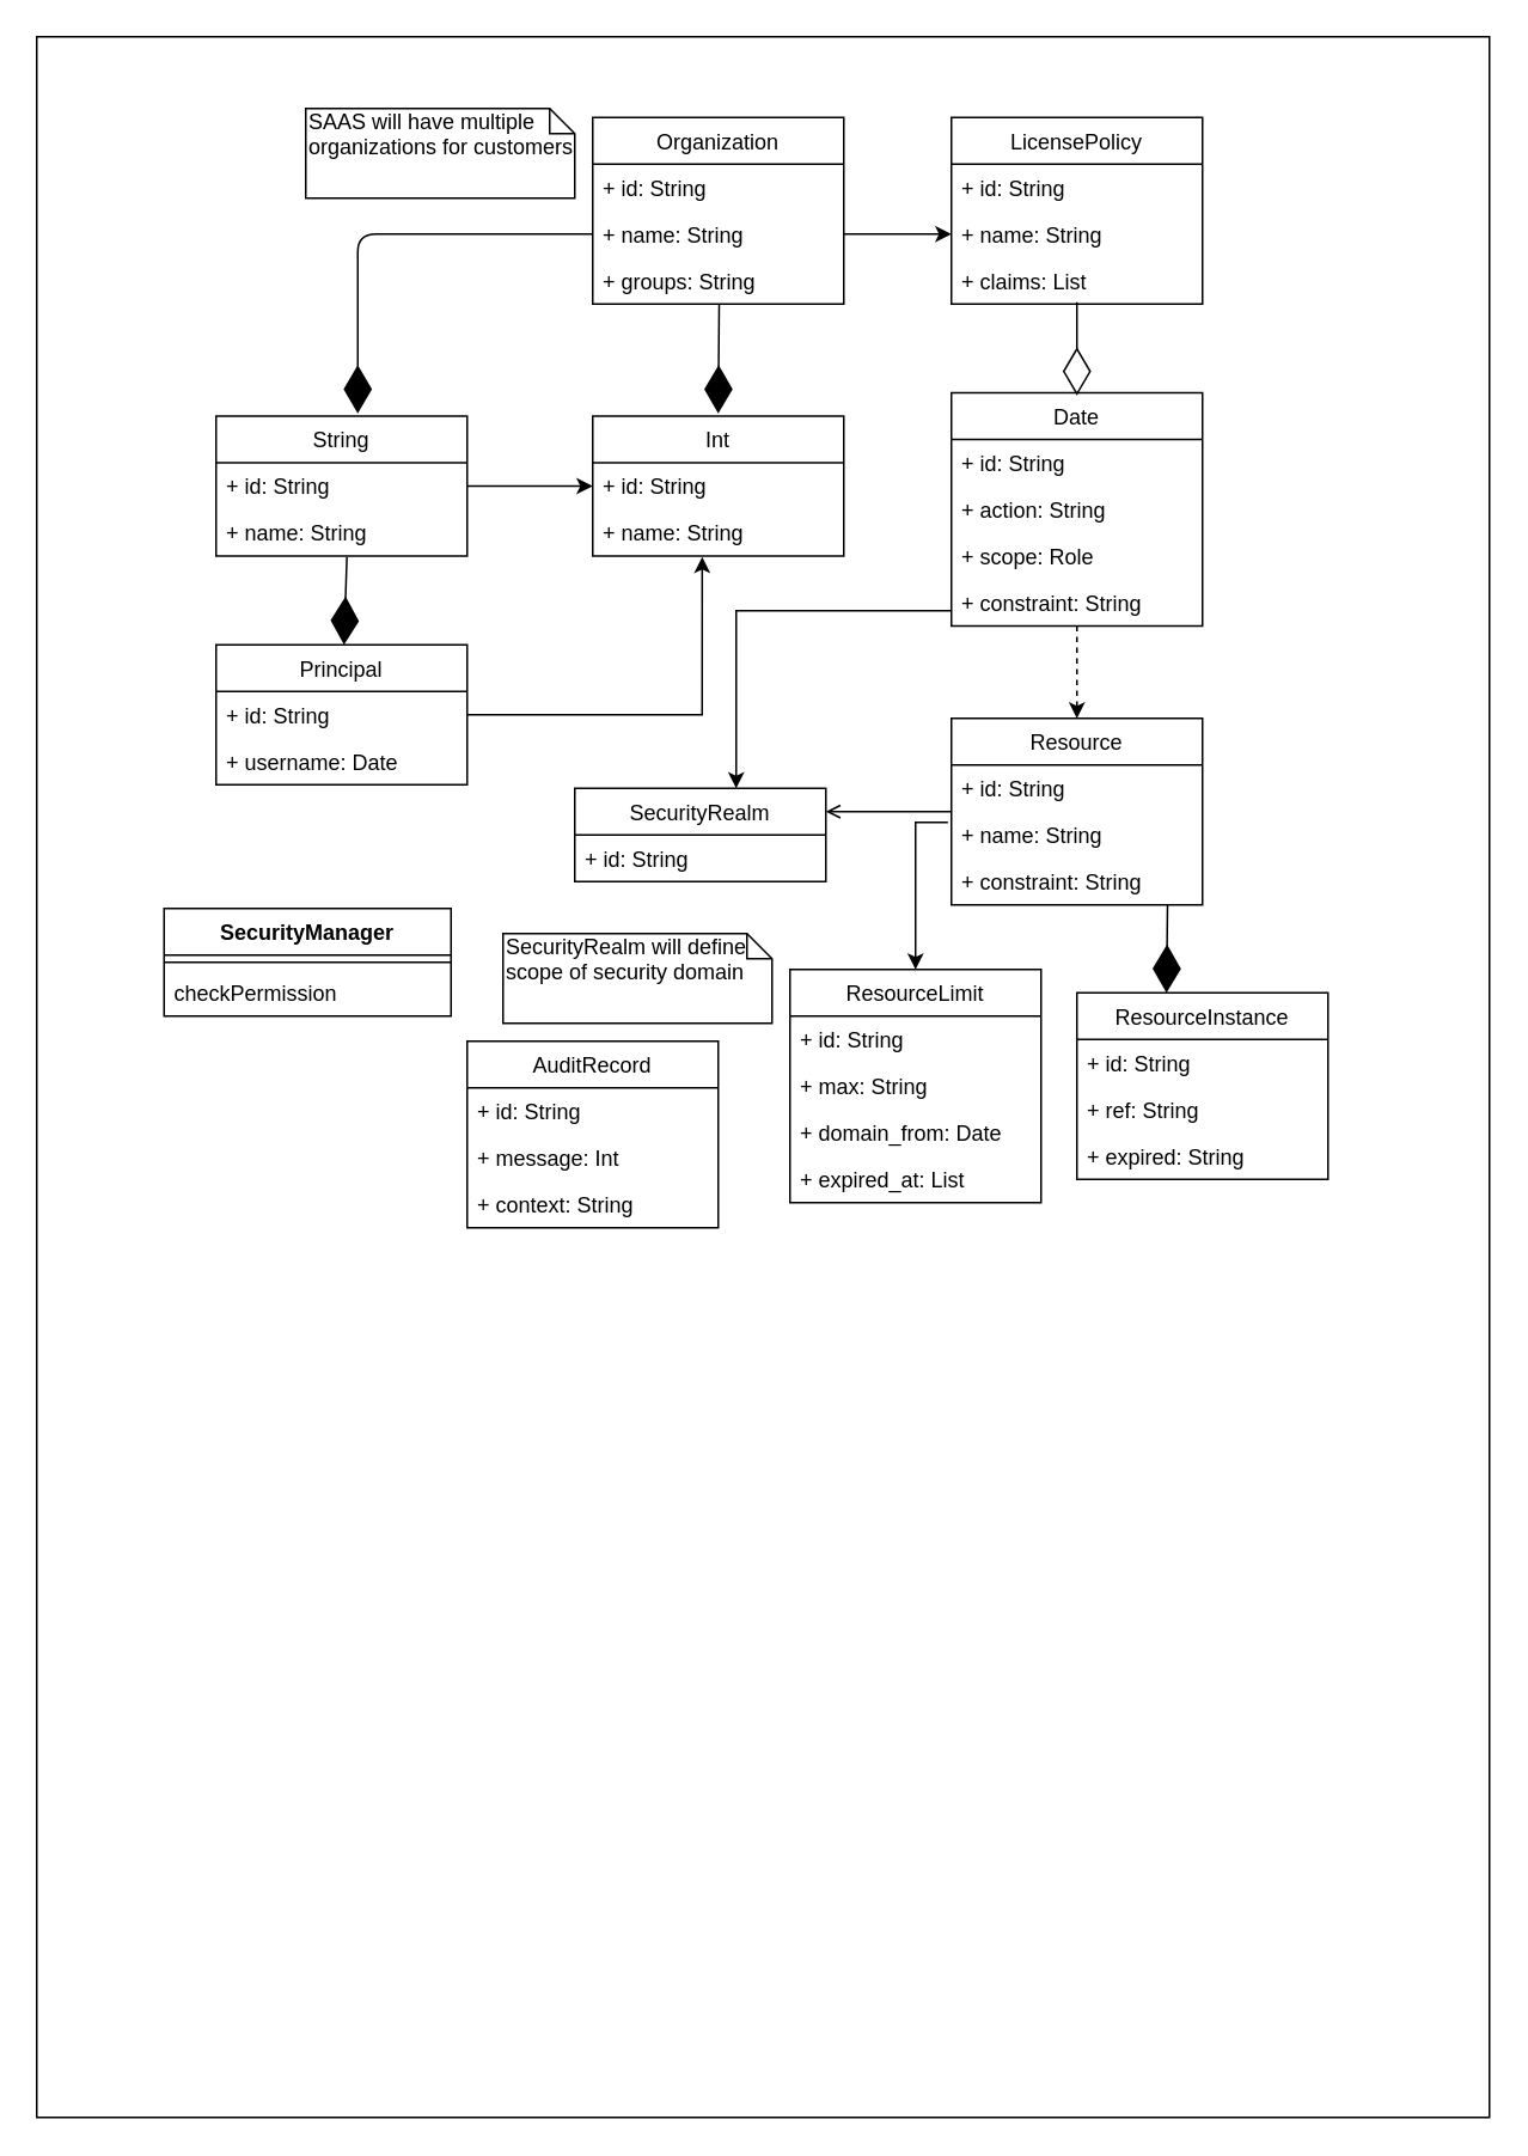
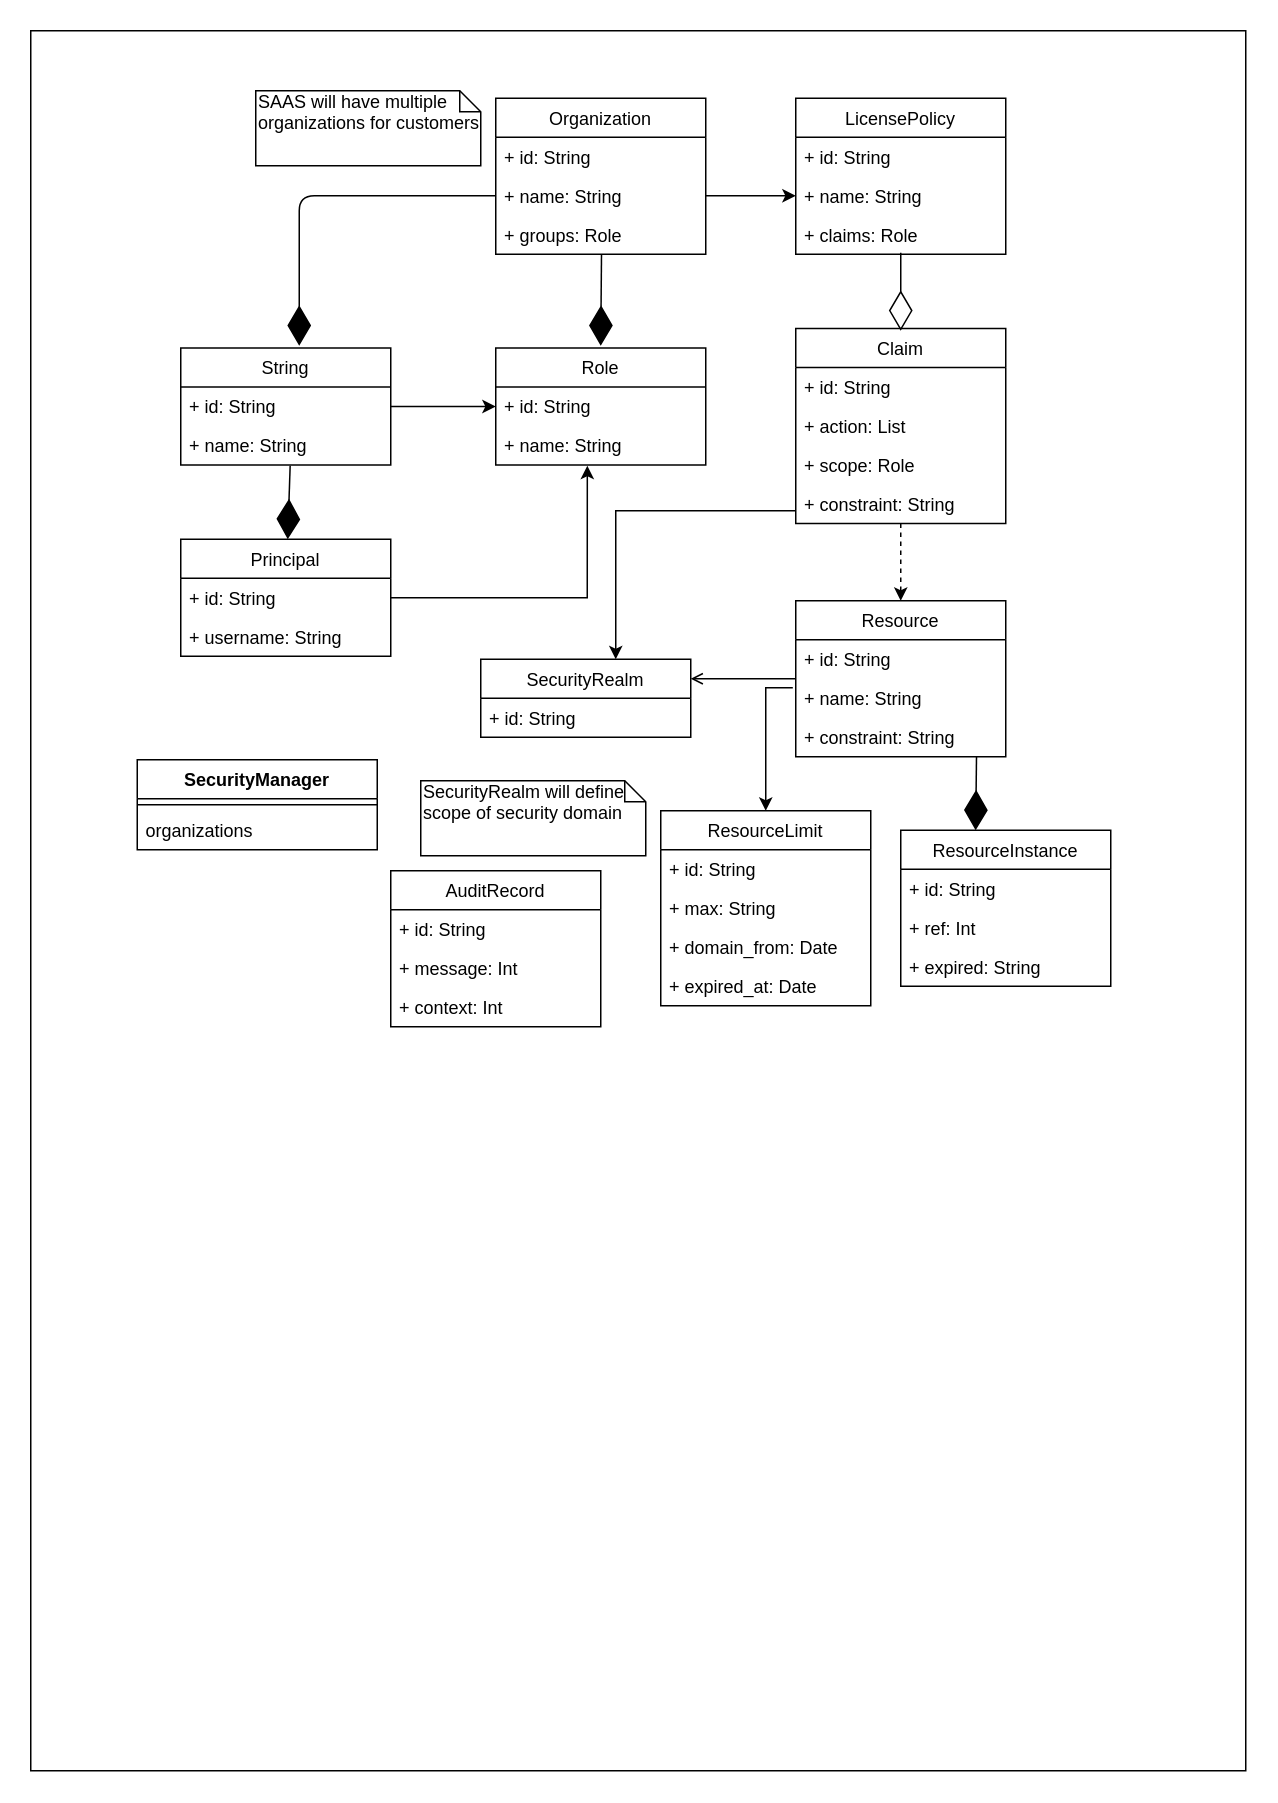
- <mxCell id="12" value="+ groups: String" style="text;strokeColor=none;fillColor=none;align=left;verticalAlign=top;spacingLeft=4;spacingRight=4;overflow=hidden;rotatable=0;points=[[0,0.5],[1,0.5]];portConstraint=eastwest;" parent="9" vertex="1"><mxGeometry y="78" width="140" height="26" as="geometry" /></mxCell>
+ <mxCell id="12" value="+ groups: Role" style="text;strokeColor=none;fillColor=none;align=left;verticalAlign=top;spacingLeft=4;spacingRight=4;overflow=hidden;rotatable=0;points=[[0,0.5],[1,0.5]];portConstraint=eastwest;" parent="9" vertex="1"><mxGeometry y="78" width="140" height="26" as="geometry" /></mxCell>
- <mxCell id="16" value="+ claims: List" style="text;strokeColor=none;fillColor=none;align=left;verticalAlign=top;spacingLeft=4;spacingRight=4;overflow=hidden;rotatable=0;points=[[0,0.5],[1,0.5]];portConstraint=eastwest;" parent="13" vertex="1"><mxGeometry y="78" width="140" height="26" as="geometry" /></mxCell>
+ <mxCell id="16" value="+ claims: Role" style="text;strokeColor=none;fillColor=none;align=left;verticalAlign=top;spacingLeft=4;spacingRight=4;overflow=hidden;rotatable=0;points=[[0,0.5],[1,0.5]];portConstraint=eastwest;" parent="13" vertex="1"><mxGeometry y="78" width="140" height="26" as="geometry" /></mxCell>
- <mxCell id="24" value="Date" style="swimlane;fontStyle=0;childLayout=stackLayout;horizontal=1;startSize=26;fillColor=none;horizontalStack=0;resizeParent=1;resizeParentMax=0;resizeLast=0;collapsible=1;marginBottom=0;" parent="1" vertex="1"><mxGeometry x="530" y="218.5" width="140" height="130" as="geometry" /></mxCell>
+ <mxCell id="24" value="Claim" style="swimlane;fontStyle=0;childLayout=stackLayout;horizontal=1;startSize=26;fillColor=none;horizontalStack=0;resizeParent=1;resizeParentMax=0;resizeLast=0;collapsible=1;marginBottom=0;" parent="1" vertex="1"><mxGeometry x="530" y="218.5" width="140" height="130" as="geometry" /></mxCell>
- <mxCell id="48" value="Int" style="swimlane;fontStyle=0;childLayout=stackLayout;horizontal=1;startSize=26;fillColor=none;horizontalStack=0;resizeParent=1;resizeParentMax=0;resizeLast=0;collapsible=1;marginBottom=0;" parent="1" vertex="1"><mxGeometry x="330" y="231.5" width="140" height="78" as="geometry" /></mxCell>
+ <mxCell id="48" value="Role" style="swimlane;fontStyle=0;childLayout=stackLayout;horizontal=1;startSize=26;fillColor=none;horizontalStack=0;resizeParent=1;resizeParentMax=0;resizeLast=0;collapsible=1;marginBottom=0;" parent="1" vertex="1"><mxGeometry x="330" y="231.5" width="140" height="78" as="geometry" /></mxCell>
- <mxCell id="26" value="+ action: String" style="text;strokeColor=none;fillColor=none;align=left;verticalAlign=top;spacingLeft=4;spacingRight=4;overflow=hidden;rotatable=0;points=[[0,0.5],[1,0.5]];portConstraint=eastwest;" parent="24" vertex="1"><mxGeometry y="52" width="140" height="26" as="geometry" /></mxCell>
+ <mxCell id="26" value="+ action: List" style="text;strokeColor=none;fillColor=none;align=left;verticalAlign=top;spacingLeft=4;spacingRight=4;overflow=hidden;rotatable=0;points=[[0,0.5],[1,0.5]];portConstraint=eastwest;" parent="24" vertex="1"><mxGeometry y="52" width="140" height="26" as="geometry" /></mxCell>
- <mxCell id="8" value="+ username: Date" style="text;strokeColor=none;fillColor=none;align=left;verticalAlign=top;spacingLeft=4;spacingRight=4;overflow=hidden;rotatable=0;points=[[0,0.5],[1,0.5]];portConstraint=eastwest;" parent="6" vertex="1"><mxGeometry y="52" width="140" height="26" as="geometry" /></mxCell>
+ <mxCell id="8" value="+ username: String" style="text;strokeColor=none;fillColor=none;align=left;verticalAlign=top;spacingLeft=4;spacingRight=4;overflow=hidden;rotatable=0;points=[[0,0.5],[1,0.5]];portConstraint=eastwest;" parent="6" vertex="1"><mxGeometry y="52" width="140" height="26" as="geometry" /></mxCell>
- <mxCell id="60" value="checkPermission" style="text;strokeColor=none;fillColor=none;align=left;verticalAlign=top;spacingLeft=4;spacingRight=4;overflow=hidden;rotatable=0;points=[[0,0.5],[1,0.5]];portConstraint=eastwest;" vertex="1" parent="58"><mxGeometry y="34" width="160" height="26" as="geometry" /></mxCell>
+ <mxCell id="60" value="organizations" style="text;strokeColor=none;fillColor=none;align=left;verticalAlign=top;spacingLeft=4;spacingRight=4;overflow=hidden;rotatable=0;points=[[0,0.5],[1,0.5]];portConstraint=eastwest;" vertex="1" parent="58"><mxGeometry y="34" width="160" height="26" as="geometry" /></mxCell>
- <mxCell id="40" value="+ ref: String" style="text;strokeColor=none;fillColor=none;align=left;verticalAlign=top;spacingLeft=4;spacingRight=4;overflow=hidden;rotatable=0;points=[[0,0.5],[1,0.5]];portConstraint=eastwest;" parent="38" vertex="1"><mxGeometry y="52" width="140" height="26" as="geometry" /></mxCell>
+ <mxCell id="40" value="+ ref: Int" style="text;strokeColor=none;fillColor=none;align=left;verticalAlign=top;spacingLeft=4;spacingRight=4;overflow=hidden;rotatable=0;points=[[0,0.5],[1,0.5]];portConstraint=eastwest;" parent="38" vertex="1"><mxGeometry y="52" width="140" height="26" as="geometry" /></mxCell>
- <mxCell id="46" value="+ expired_at: List" style="text;strokeColor=none;fillColor=none;align=left;verticalAlign=top;spacingLeft=4;spacingRight=4;overflow=hidden;rotatable=0;points=[[0,0.5],[1,0.5]];portConstraint=eastwest;" parent="42" vertex="1"><mxGeometry y="104" width="140" height="26" as="geometry" /></mxCell>
+ <mxCell id="46" value="+ expired_at: Date" style="text;strokeColor=none;fillColor=none;align=left;verticalAlign=top;spacingLeft=4;spacingRight=4;overflow=hidden;rotatable=0;points=[[0,0.5],[1,0.5]];portConstraint=eastwest;" parent="42" vertex="1"><mxGeometry y="104" width="140" height="26" as="geometry" /></mxCell>
- <mxCell id="55" value="+ context: String" style="text;strokeColor=none;fillColor=none;align=left;verticalAlign=top;spacingLeft=4;spacingRight=4;overflow=hidden;rotatable=0;points=[[0,0.5],[1,0.5]];portConstraint=eastwest;" vertex="1" parent="52"><mxGeometry y="78" width="140" height="26" as="geometry" /></mxCell>
+ <mxCell id="55" value="+ context: Int" style="text;strokeColor=none;fillColor=none;align=left;verticalAlign=top;spacingLeft=4;spacingRight=4;overflow=hidden;rotatable=0;points=[[0,0.5],[1,0.5]];portConstraint=eastwest;" vertex="1" parent="52"><mxGeometry y="78" width="140" height="26" as="geometry" /></mxCell>
